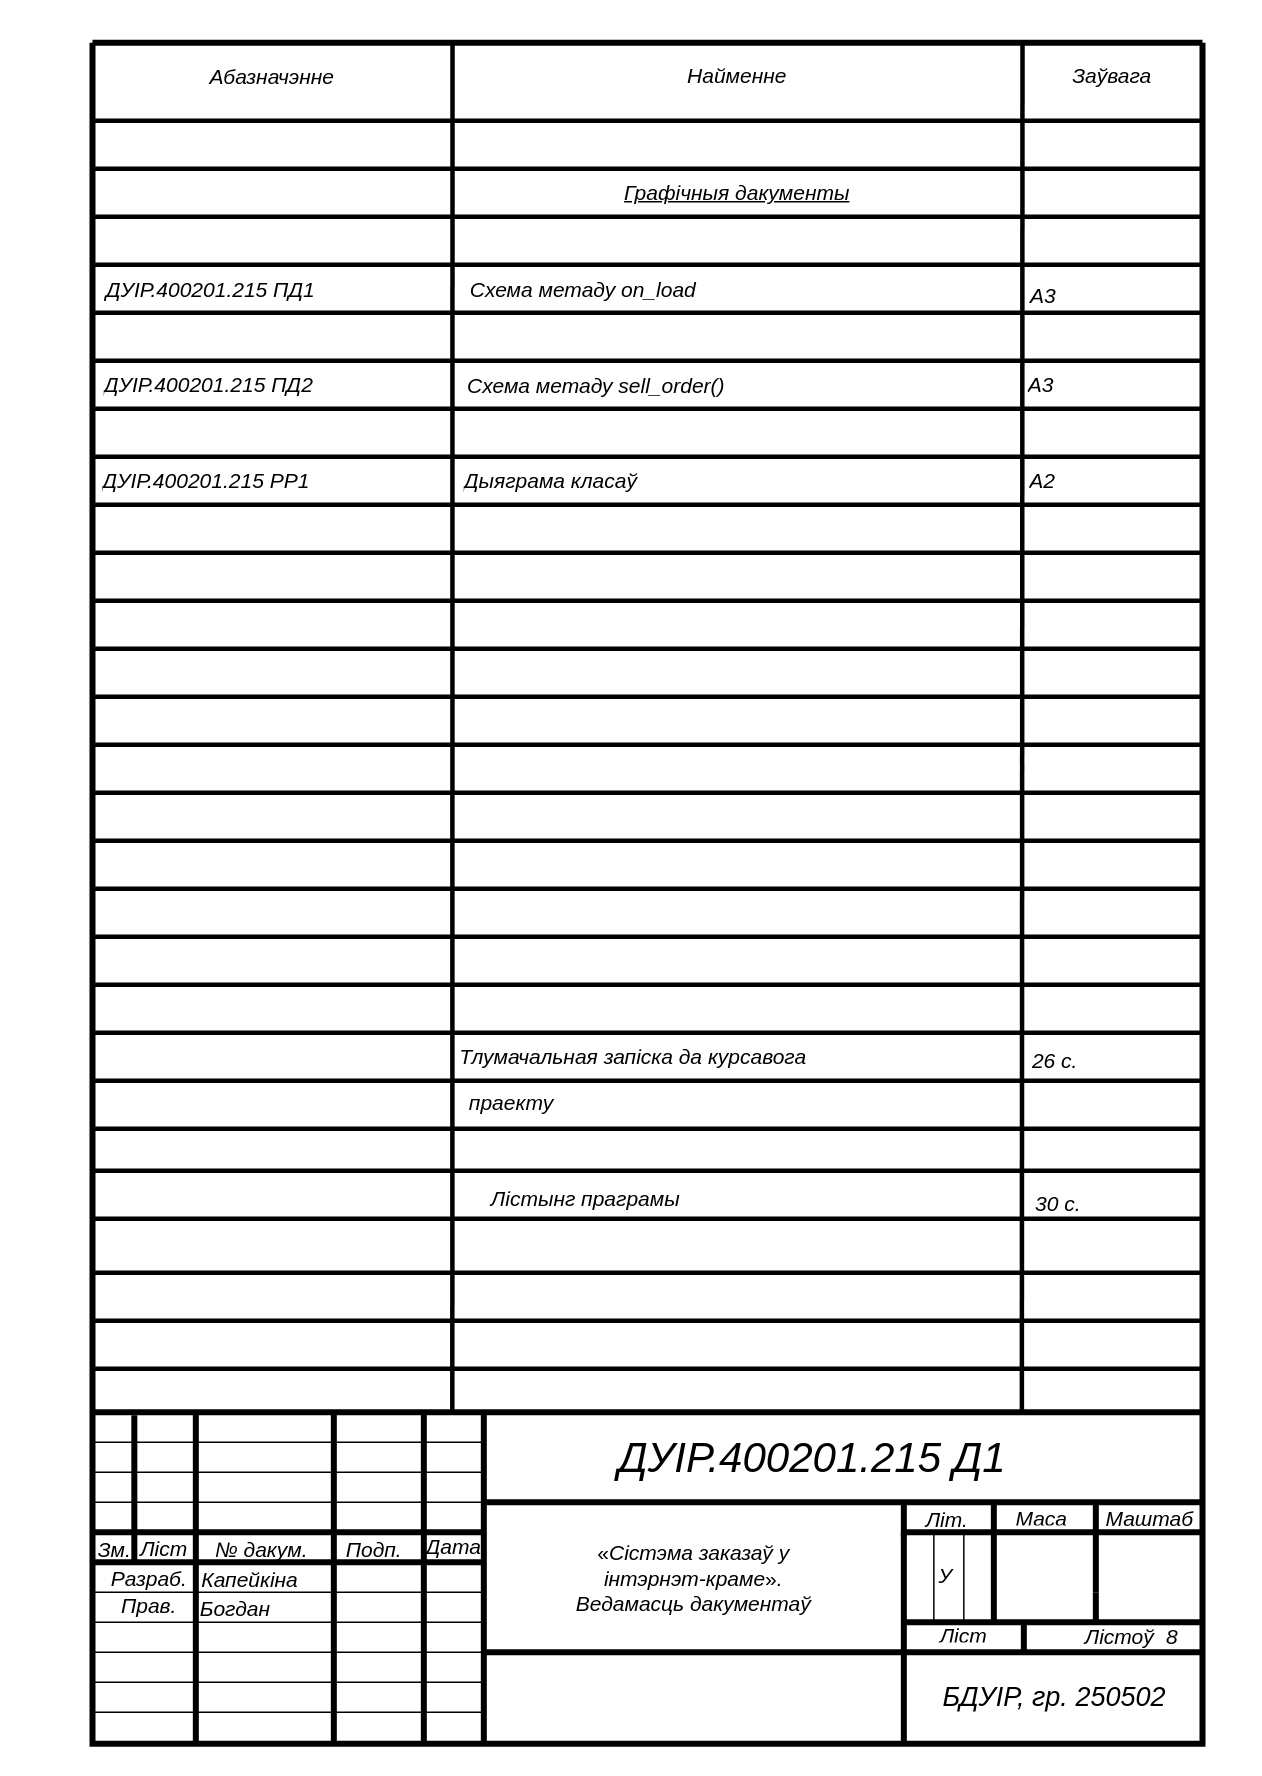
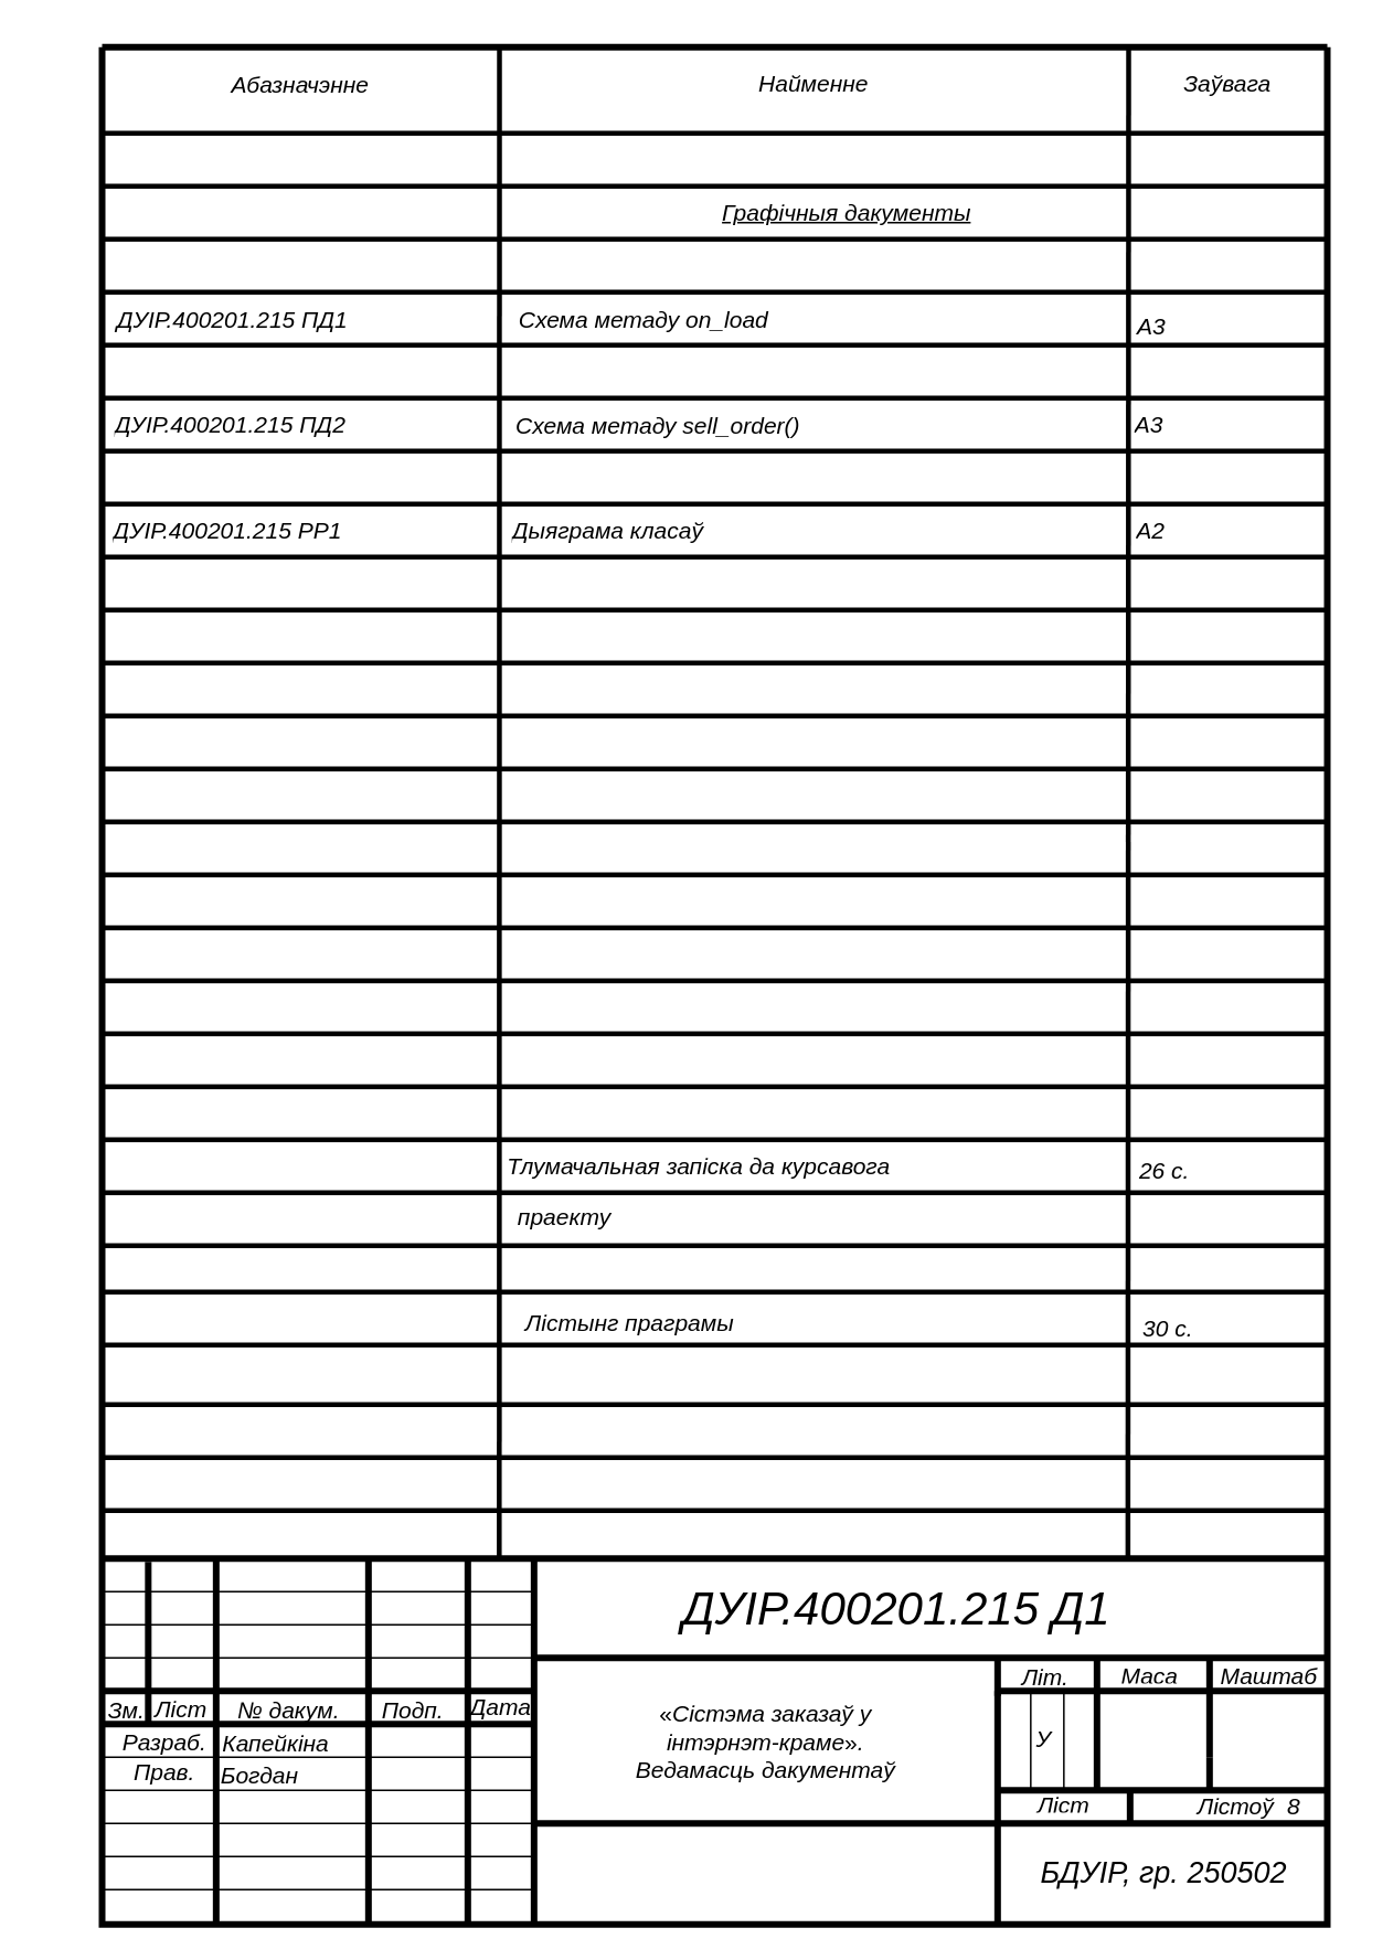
- <mxCell id="36" value="&lt;div style=&quot;font-size: 14px;&quot;&gt;&lt;font style=&quot;direction: ltr; line-height: 120%; opacity: 1; font-size: 14px;&quot;&gt;&lt;u style=&quot;font-size: 14px;&quot;&gt;&lt;i style=&quot;font-size: 14px;&quot;&gt;&lt;font style=&quot;font-size: 14px;&quot;&gt;Графічныя дакументы&lt;/font&gt;&lt;br style=&quot;font-size: 14px;&quot;&gt;&lt;/i&gt;&lt;/u&gt;&lt;/font&gt;&lt;/div&gt;" style="verticalAlign=middle;align=center;overflow=width;vsdxID=136;fillColor=none;gradientColor=none;shape=stencil(nZBLDoAgDERP0z3SIyjew0SURgSD+Lu9kMZoXLhwN9O+tukAlrNpJg1SzDH4QW/URgNYgZTkjA4UkwJUgGXng+6DX1zLfmoymdXo17xh5zmRJ6Q42BWCfc2oJfdAr+Yv+AP9Cb7OJ3H/2JG1HNGz/84klThPVCc=);strokeColor=none;points=[];labelBackgroundColor=none;rounded=0;html=1;whiteSpace=wrap;fontFamily=Arial;fontSize=14;" parent="1" vertex="1"><mxGeometry x="301" y="112" width="380" height="32" as="geometry" /></mxCell>
+ <mxCell id="36" value="&lt;div style=&quot;font-size: 14px;&quot;&gt;&lt;font style=&quot;direction: ltr; line-height: 120%; opacity: 1; font-size: 14px;&quot;&gt;&lt;u style=&quot;font-size: 14px;&quot;&gt;&lt;i style=&quot;font-size: 14px;&quot;&gt;&lt;font style=&quot;font-size: 14px;&quot;&gt;Графічныя дакументы&lt;/font&gt;&lt;br style=&quot;font-size: 14px;&quot;&gt;&lt;/i&gt;&lt;/u&gt;&lt;/font&gt;&lt;/div&gt;" style="verticalAlign=middle;align=center;overflow=width;vsdxID=136;fillColor=none;gradientColor=none;shape=stencil(nZBLDoAgDERP0z3SIyjew0SURgSD+Lu9kMZoXLhwN9O+tukAlrNpJg1SzDH4QW/URgNYgZTkjA4UkwJUgGXng+6DX1zLfmoymdXo17xh5zmRJ6Q42BWCfc2oJfdAr+Yv+AP9Cb7OJ3H/2JG1HNGz/84klThPVCc=);strokeColor=none;points=[];labelBackgroundColor=none;rounded=0;html=1;whiteSpace=wrap;fontFamily=Arial;fontSize=14;" parent="1" vertex="1"><mxGeometry x="321" y="112" width="380" height="32" as="geometry" /></mxCell>
- <mxCell id="49" value="&lt;div style=&quot;font-size: 14px;&quot;&gt;&lt;font style=&quot;direction: ltr; line-height: 120%; opacity: 1; font-size: 14px;&quot;&gt;&lt;i style=&quot;font-size: 14px;&quot;&gt;&lt;font style=&quot;font-size: 14px;&quot;&gt;Лістынг праграмы&lt;/font&gt;&lt;br style=&quot;font-size: 14px;&quot;&gt;&lt;/i&gt;&lt;/font&gt;&lt;/div&gt;" style="verticalAlign=middle;align=center;overflow=width;vsdxID=220;fillColor=none;gradientColor=none;shape=stencil(nZBLDoAgDERP0z3SIyjew0SURgSD+Lu9kMZoXLhwN9O+tukAlrNpJg1SzDH4QW/URgNYgZTkjA4UkwJUgGXng+6DX1zLfmoymdXo17xh5zmRJ6Q42BWCfc2oJfdAr+Yv+AP9Cb7OJ3H/2JG1HNGz/84klThPVCc=);strokeColor=none;points=[];labelBackgroundColor=none;rounded=0;html=1;whiteSpace=wrap;fontFamily=Arial;fontSize=14;" parent="1" vertex="1"><mxGeometry x="283" y="785" width="214" height="28" as="geometry" /></mxCell>
+ <mxCell id="49" value="&lt;div style=&quot;font-size: 14px;&quot;&gt;&lt;font style=&quot;direction: ltr; line-height: 120%; opacity: 1; font-size: 14px;&quot;&gt;&lt;i style=&quot;font-size: 14px;&quot;&gt;&lt;font style=&quot;font-size: 14px;&quot;&gt;Лістынг праграмы&lt;/font&gt;&lt;br style=&quot;font-size: 14px;&quot;&gt;&lt;/i&gt;&lt;/font&gt;&lt;/div&gt;" style="verticalAlign=middle;align=center;overflow=width;vsdxID=220;fillColor=none;gradientColor=none;shape=stencil(nZBLDoAgDERP0z3SIyjew0SURgSD+Lu9kMZoXLhwN9O+tukAlrNpJg1SzDH4QW/URgNYgZTkjA4UkwJUgGXng+6DX1zLfmoymdXo17xh5zmRJ6Q42BWCfc2oJfdAr+Yv+AP9Cb7OJ3H/2JG1HNGz/84klThPVCc=);strokeColor=none;points=[];labelBackgroundColor=none;rounded=0;html=1;whiteSpace=wrap;fontFamily=Arial;fontSize=14;" parent="1" vertex="1"><mxGeometry x="273" y="785" width="214" height="28" as="geometry" /></mxCell>
